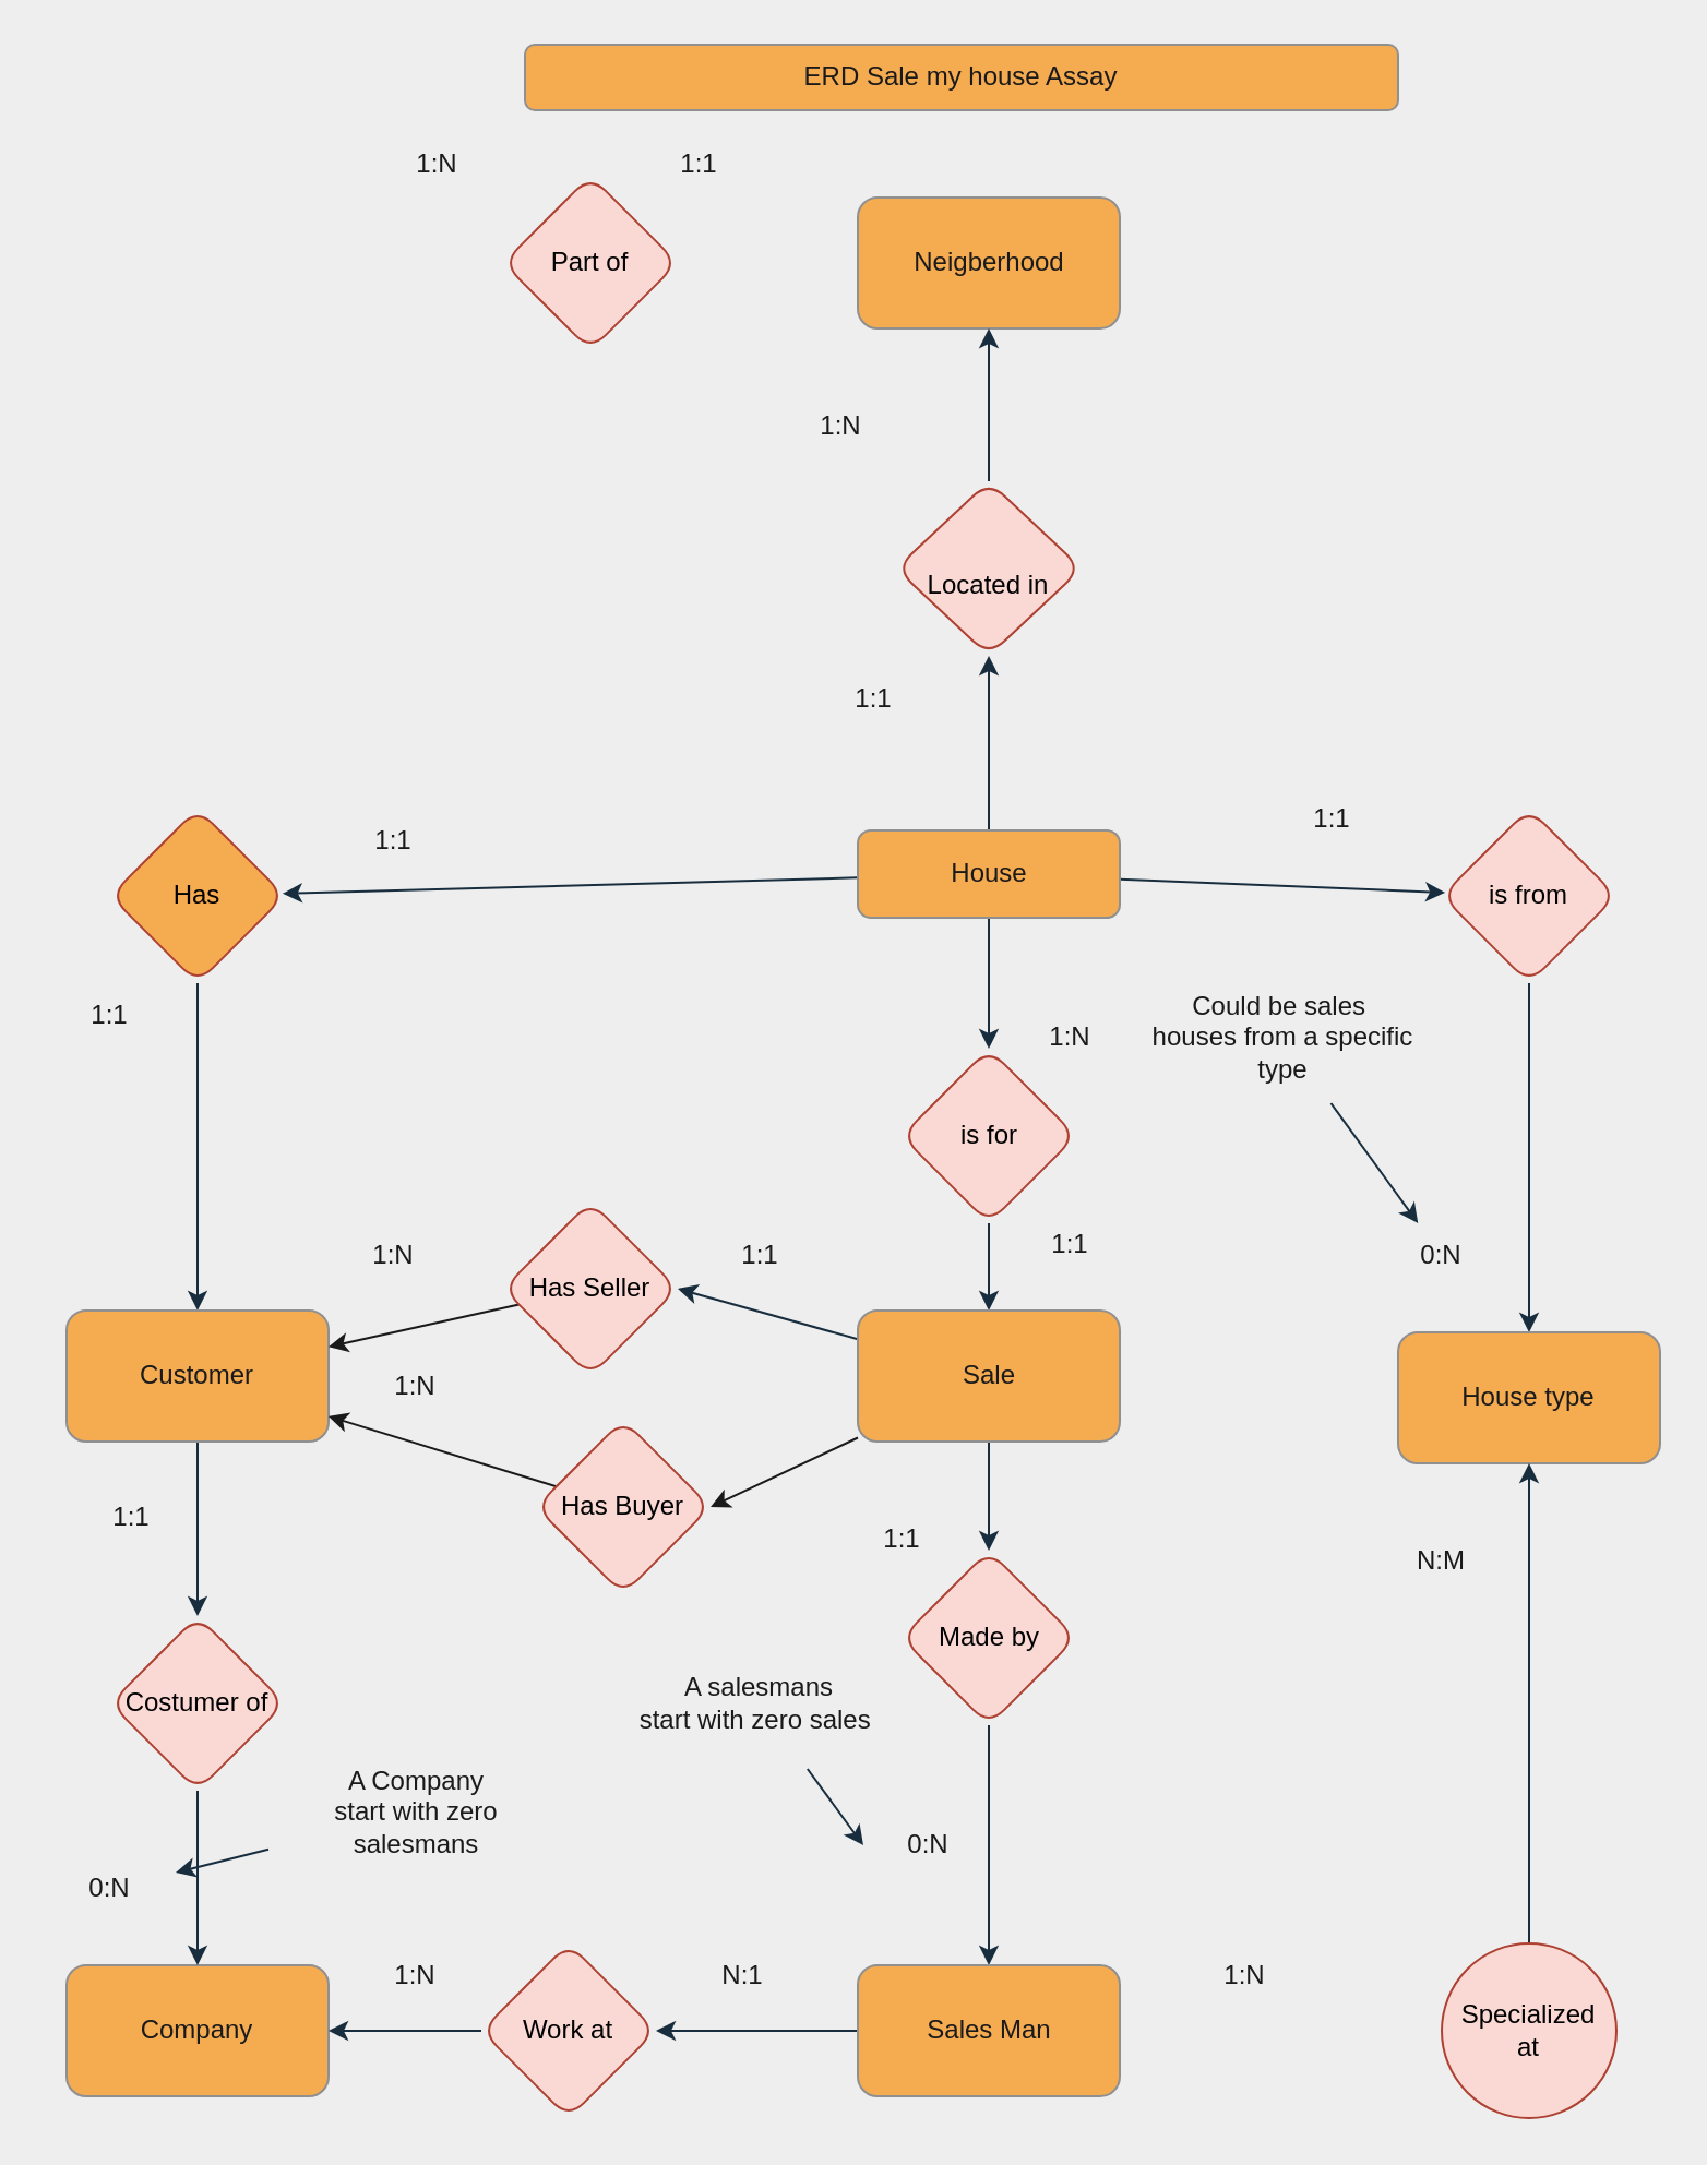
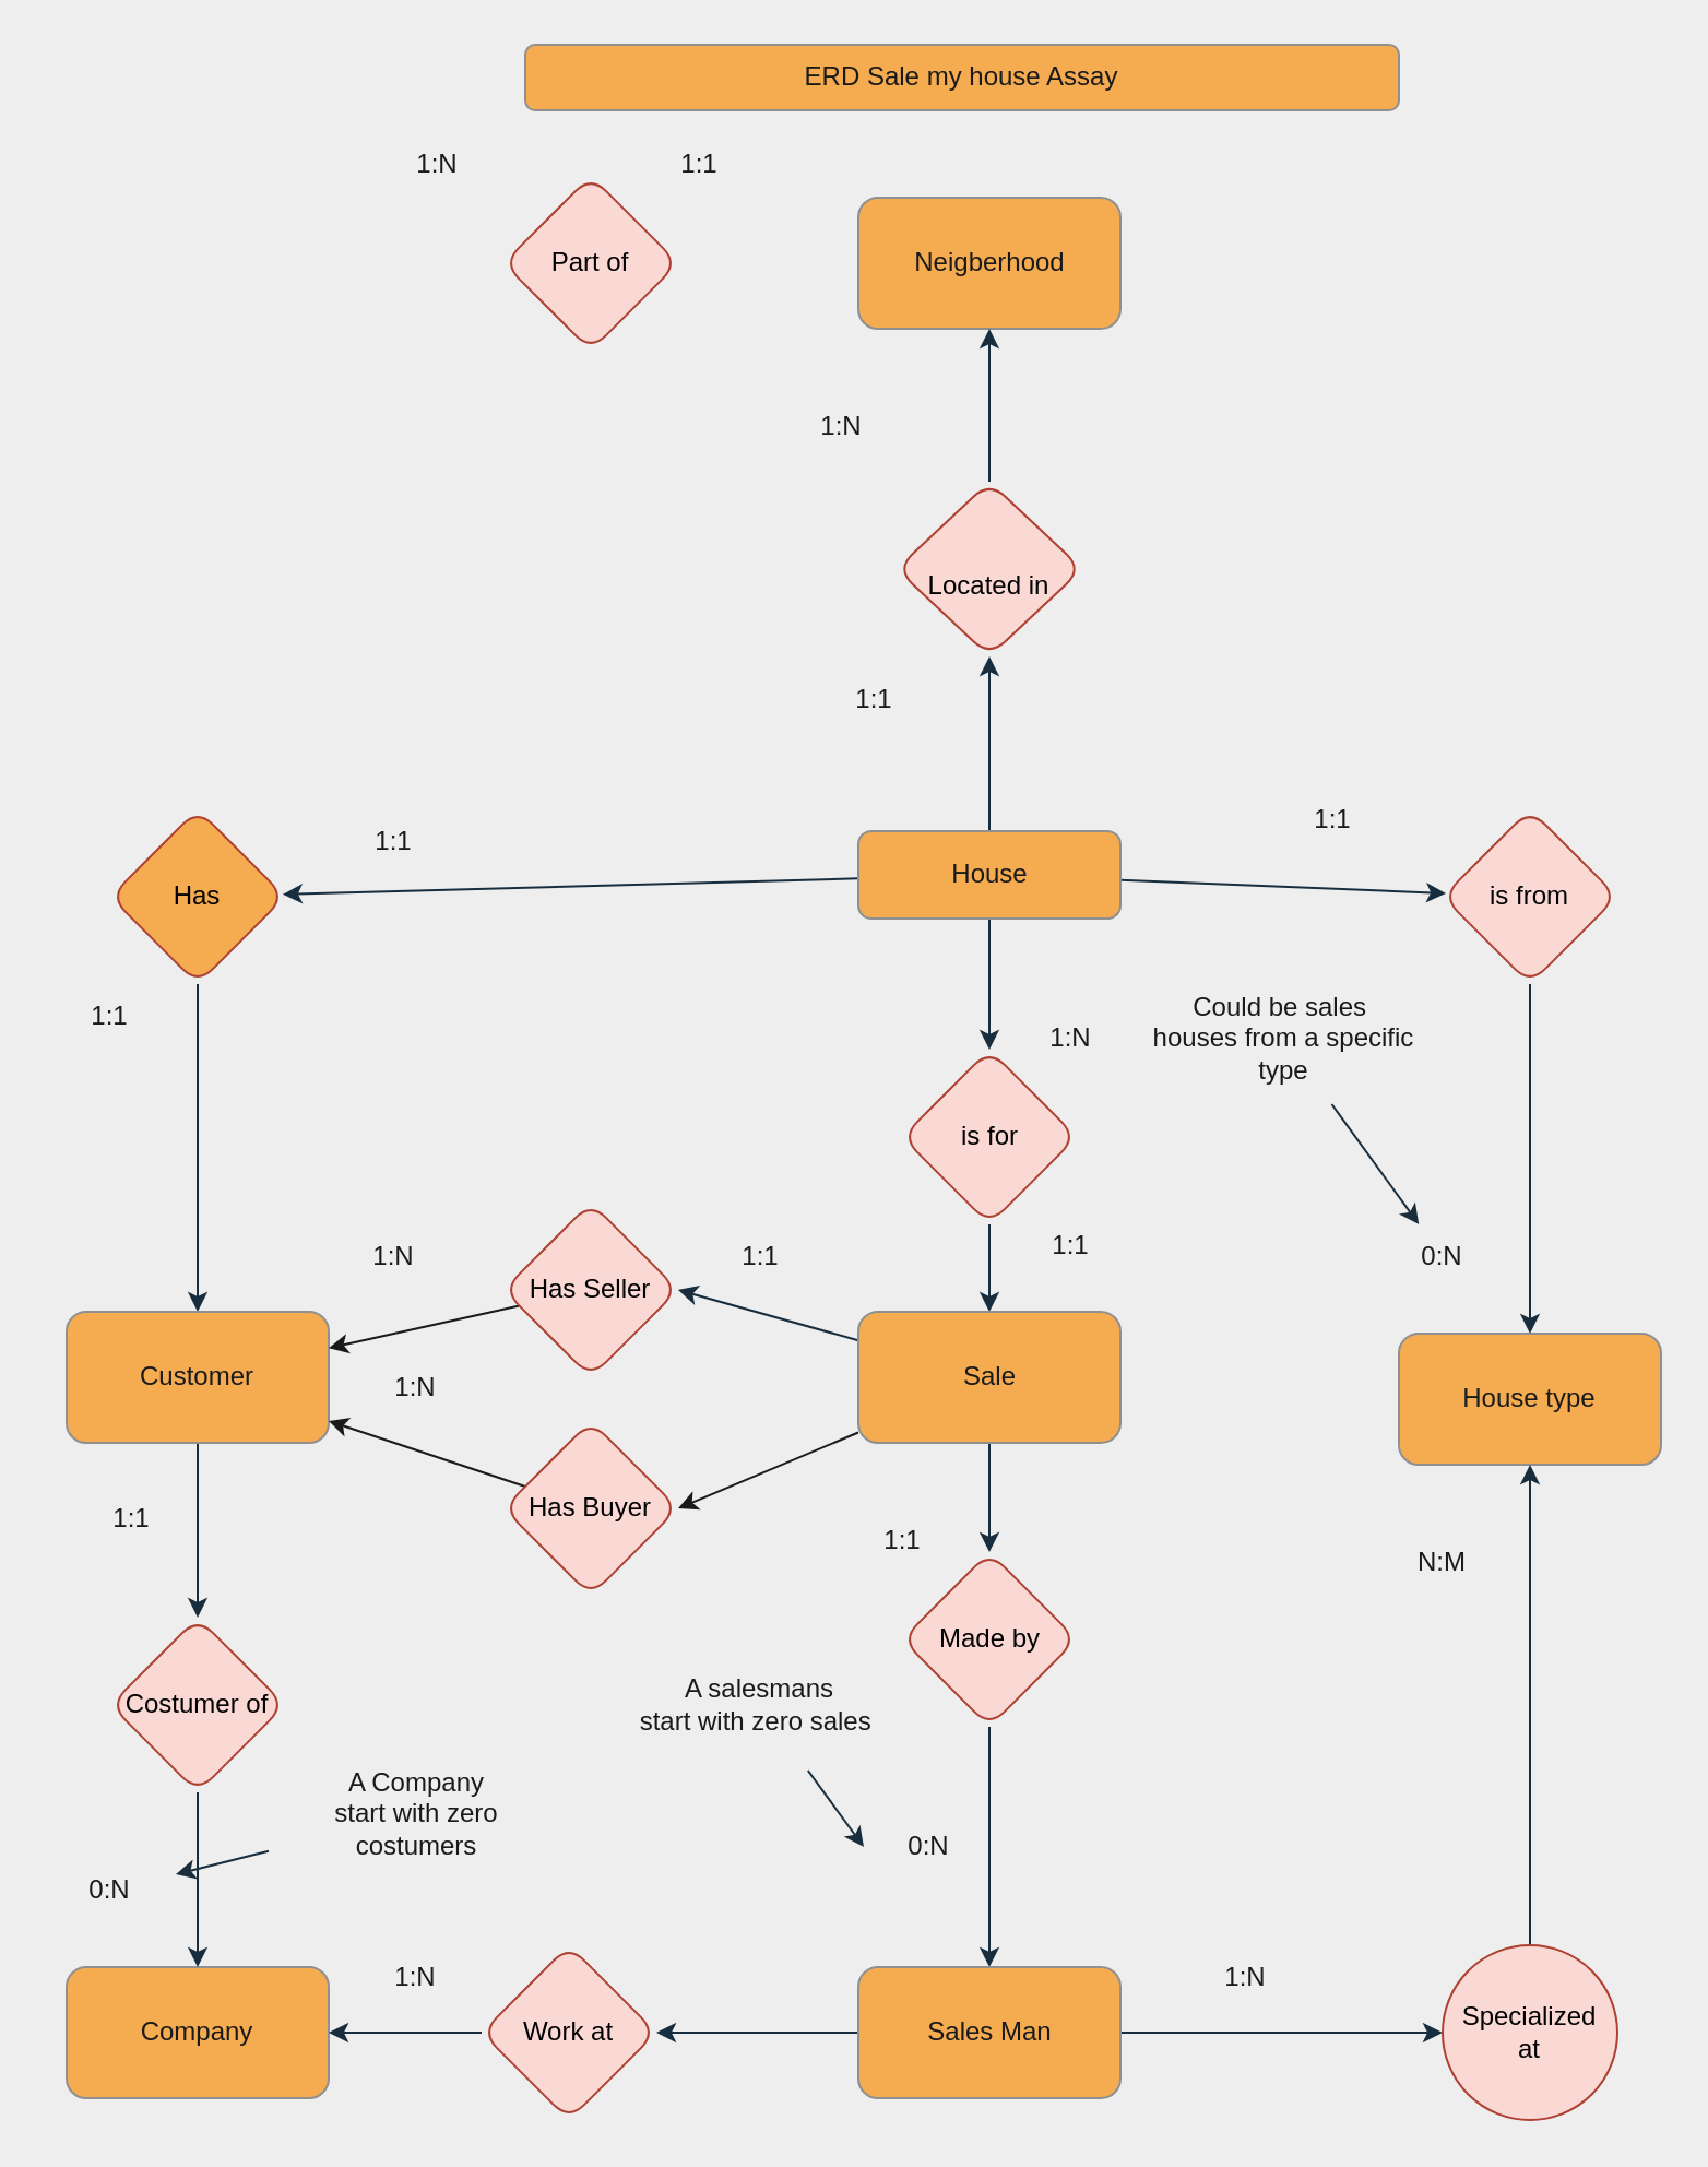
- <mxCell id="66" value="Has Buyer" style="rhombus;whiteSpace=wrap;html=1;rounded=1;fillColor=#fad9d5;strokeColor=#ae4132;shadow=0;" parent="1" vertex="1"><mxGeometry x="245" y="650" width="80" height="80" as="geometry" /></mxCell>
+ <mxCell id="66" value="Has Buyer" style="rhombus;whiteSpace=wrap;html=1;rounded=1;fillColor=#fad9d5;strokeColor=#ae4132;shadow=0;" parent="1" vertex="1"><mxGeometry x="230" y="650" width="80" height="80" as="geometry" /></mxCell>
- <mxCell id="64" value="A Company&lt;br&gt;start with zero salesmans" style="text;html=1;strokeColor=none;fillColor=none;align=center;verticalAlign=middle;whiteSpace=wrap;rounded=1;fontColor=#1A1A1A;" parent="1" vertex="1"><mxGeometry x="122.5" y="800" width="135" height="60" as="geometry" /></mxCell>
+ <mxCell id="64" value="A Company&lt;br&gt;start with zero costumers" style="text;html=1;strokeColor=none;fillColor=none;align=center;verticalAlign=middle;whiteSpace=wrap;rounded=1;fontColor=#1A1A1A;" parent="1" vertex="1"><mxGeometry x="122.5" y="800" width="135" height="60" as="geometry" /></mxCell>
- <mxCell id="53" value="N:1" style="text;html=1;strokeColor=none;fillColor=none;align=center;verticalAlign=middle;whiteSpace=wrap;rounded=1;fontColor=#1A1A1A;" parent="1" vertex="1"><mxGeometry x="310" y="890" width="60" height="30" as="geometry" /></mxCell>
+ <mxCell id="47" style="edgeStyle=none;rounded=1;orthogonalLoop=1;jettySize=auto;html=1;labelBackgroundColor=#EEEEEE;strokeColor=#182E3E;fontColor=#1A1A1A;curved=1;" parent="1" source="48" target="56" edge="1"><mxGeometry relative="1" as="geometry"><mxPoint x="680" y="930" as="targetPoint" /></mxGeometry></mxCell>
